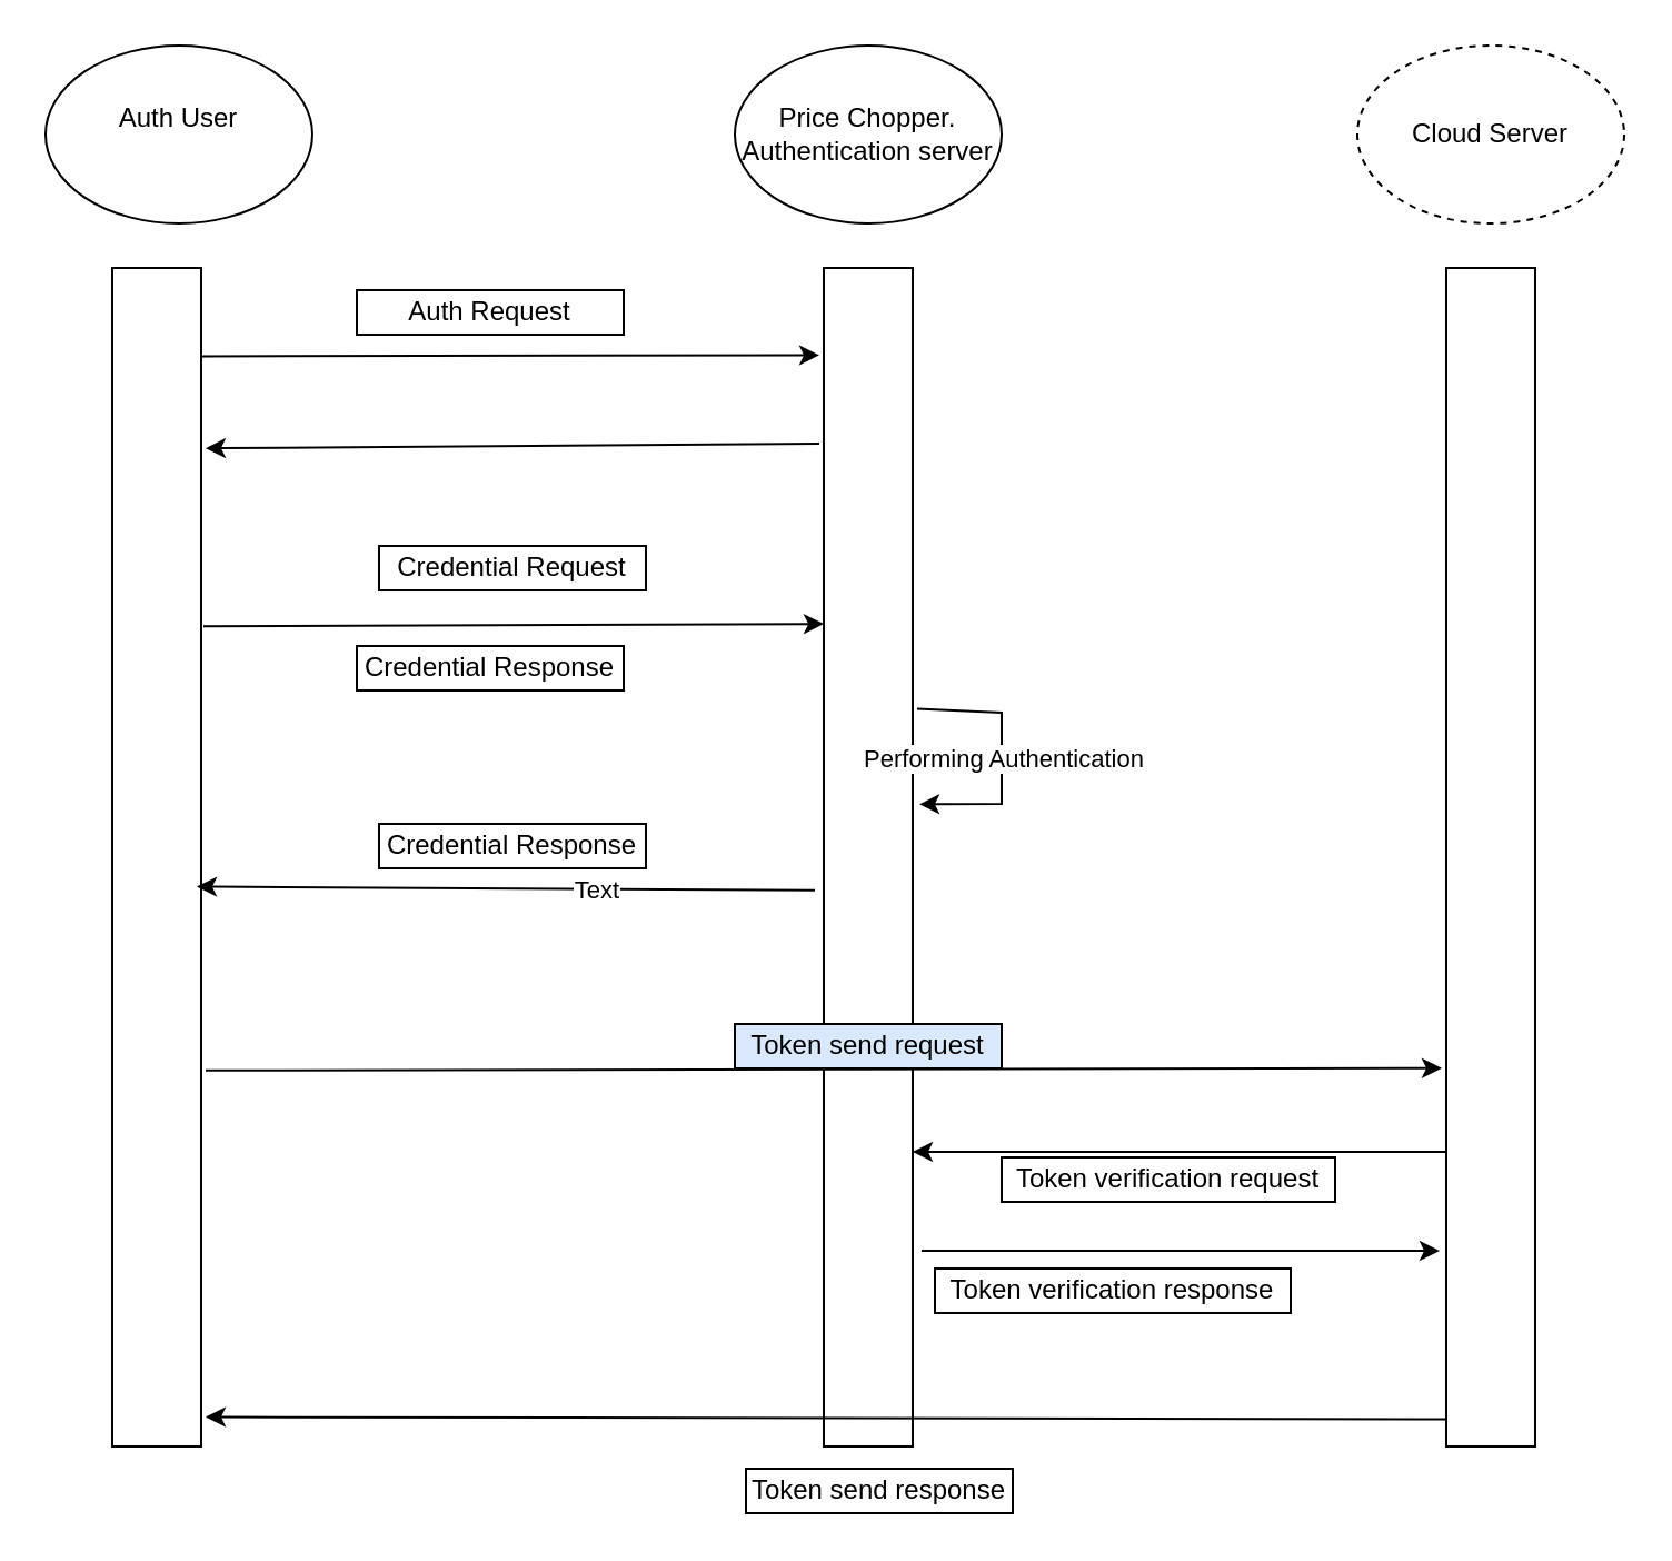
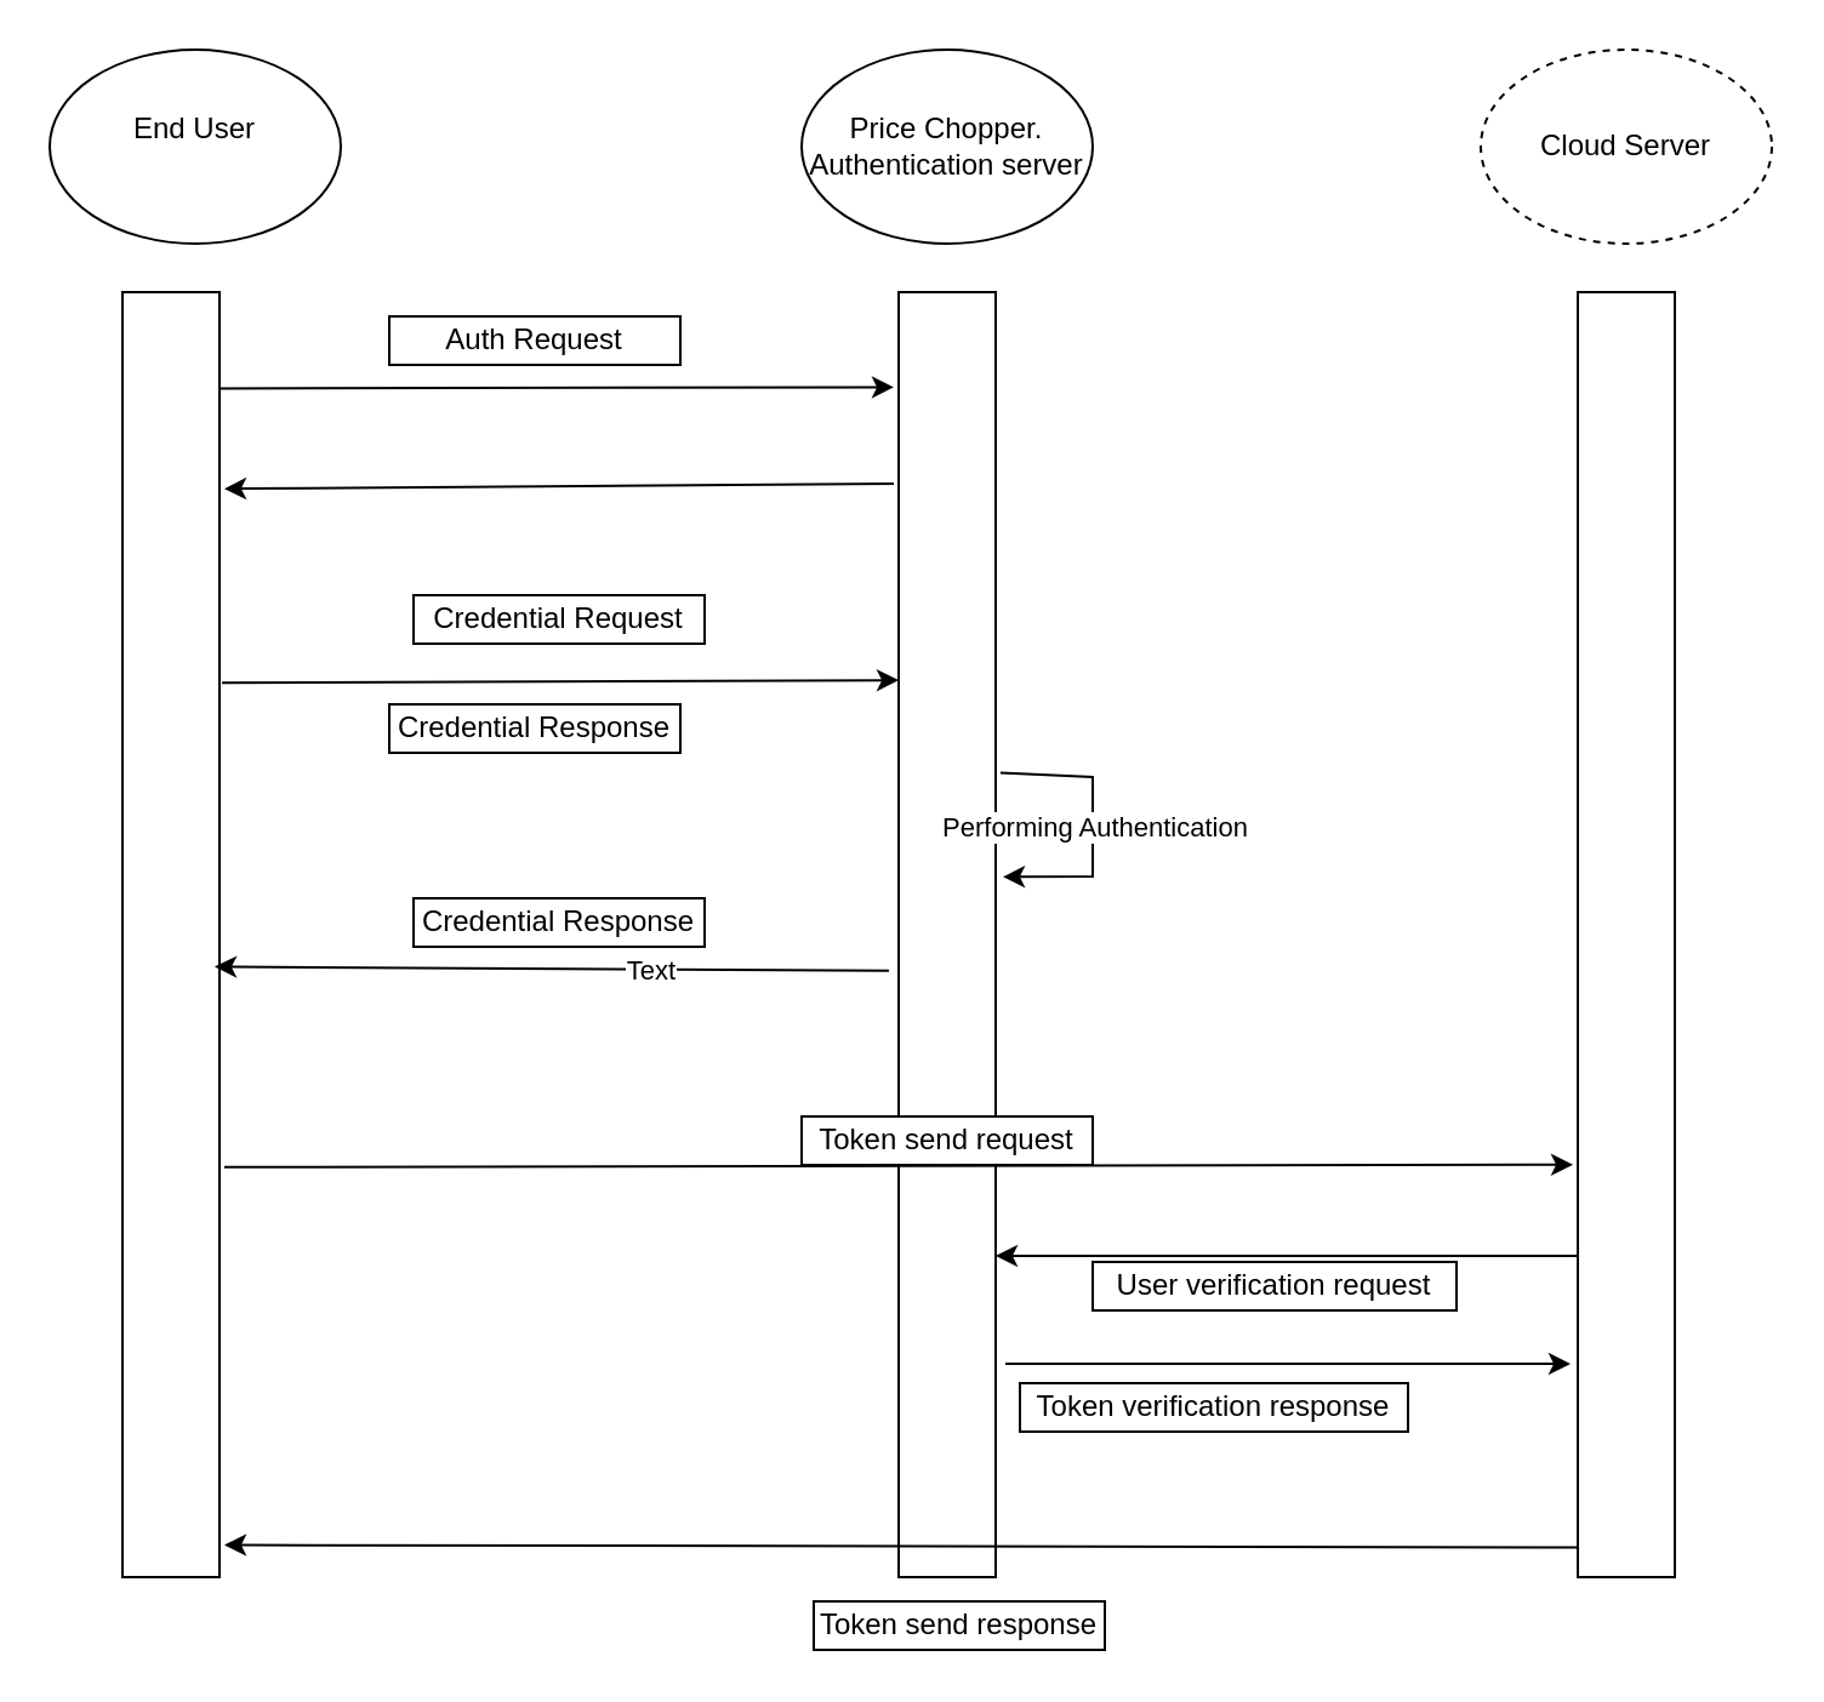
- <mxCell id="5" value="&lt;div&gt;Auth User&lt;/div&gt;&lt;div&gt;&lt;br&gt;&lt;/div&gt;" style="ellipse;whiteSpace=wrap;html=1;" vertex="1" parent="1"><mxGeometry x="20" y="20" width="120" height="80" as="geometry" /></mxCell>
+ <mxCell id="5" value="&lt;div&gt;End User&lt;/div&gt;&lt;div&gt;&lt;br&gt;&lt;/div&gt;" style="ellipse;whiteSpace=wrap;html=1;" vertex="1" parent="1"><mxGeometry x="20" y="20" width="120" height="80" as="geometry" /></mxCell>
- <mxCell id="20" value="&lt;div&gt;Token send request&lt;/div&gt;" style="rounded=0;whiteSpace=wrap;html=1;fillColor=#dae8fc;" vertex="1" parent="1"><mxGeometry x="330" y="460" width="120" height="20" as="geometry" /></mxCell>
+ <mxCell id="20" value="&lt;div&gt;Token send request&lt;/div&gt;" style="rounded=0;whiteSpace=wrap;html=1;" vertex="1" parent="1"><mxGeometry x="330" y="460" width="120" height="20" as="geometry" /></mxCell>
- <mxCell id="22" value="&lt;div&gt;Token verification request&lt;/div&gt;" style="rounded=0;whiteSpace=wrap;html=1;" vertex="1" parent="1"><mxGeometry x="450" y="520" width="150" height="20" as="geometry" /></mxCell>
+ <mxCell id="22" value="&lt;div&gt;User verification request&lt;/div&gt;" style="rounded=0;whiteSpace=wrap;html=1;" vertex="1" parent="1"><mxGeometry x="450" y="520" width="150" height="20" as="geometry" /></mxCell>
